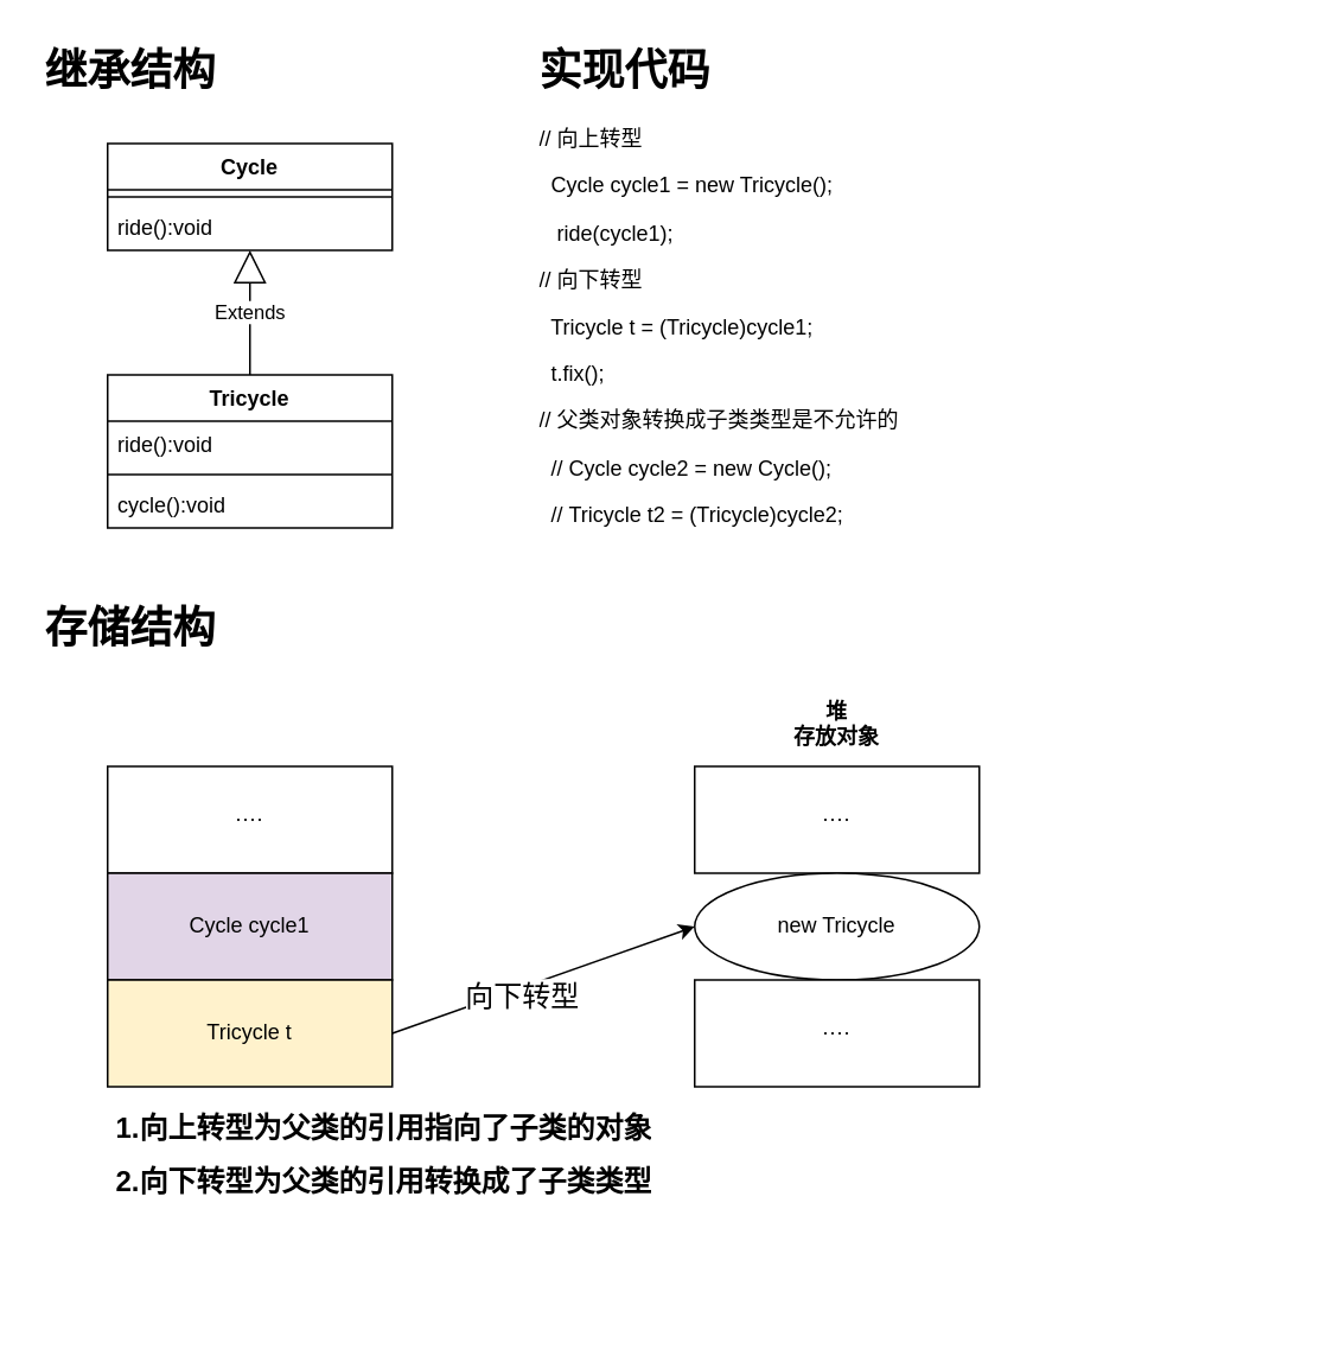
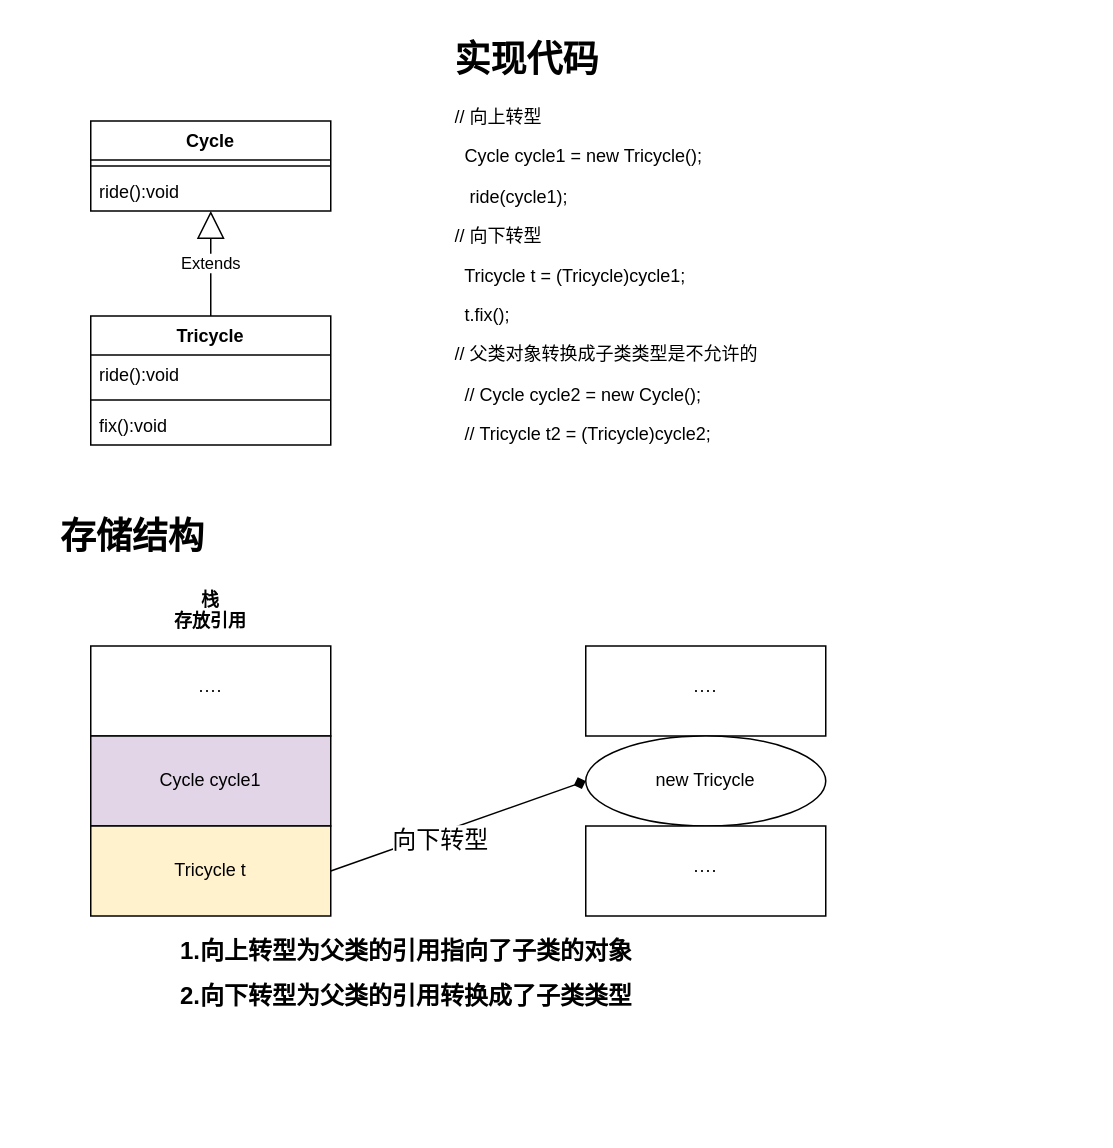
- <mxCell id="20" value="&lt;h1&gt;继承结构&lt;/h1&gt;" style="text;html=1;strokeColor=none;fillColor=none;spacing=5;spacingTop=-20;whiteSpace=wrap;overflow=hidden;rounded=0;" vertex="1" parent="1"><mxGeometry x="20" y="20" width="120" height="40" as="geometry" /></mxCell>
- <mxCell id="9" value="cycle():void" style="text;strokeColor=none;fillColor=none;align=left;verticalAlign=top;spacingLeft=4;spacingRight=4;overflow=hidden;rotatable=0;points=[[0,0.5],[1,0.5]];portConstraint=eastwest;" vertex="1" parent="6"><mxGeometry y="60" width="160" height="26" as="geometry" /></mxCell>
+ <mxCell id="9" value="fix():void" style="text;strokeColor=none;fillColor=none;align=left;verticalAlign=top;spacingLeft=4;spacingRight=4;overflow=hidden;rotatable=0;points=[[0,0.5],[1,0.5]];portConstraint=eastwest;" vertex="1" parent="6"><mxGeometry y="60" width="160" height="26" as="geometry" /></mxCell>
- <mxCell id="21" value="&lt;h1&gt;存储结构&lt;/h1&gt;" style="text;html=1;strokeColor=none;fillColor=none;spacing=5;spacingTop=-20;whiteSpace=wrap;overflow=hidden;rounded=0;" vertex="1" parent="1"><mxGeometry x="20" y="333" width="120" height="40" as="geometry" /></mxCell>
+ <mxCell id="21" value="&lt;h1&gt;存储结构&lt;/h1&gt;" style="text;html=1;strokeColor=none;fillColor=none;spacing=5;spacingTop=-20;whiteSpace=wrap;overflow=hidden;rounded=0;" vertex="1" parent="1"><mxGeometry x="35" y="338" width="120" height="40" as="geometry" /></mxCell>
+ <mxCell id="15" value="栈&#10;存放引用" style="text;align=center;fontStyle=1;verticalAlign=middle;spacingLeft=3;spacingRight=3;strokeColor=none;rotatable=0;points=[[0,0.5],[1,0.5]];portConstraint=eastwest;" vertex="1" parent="1"><mxGeometry x="100" y="393" width="80" height="26" as="geometry" /></mxCell>
- <mxCell id="19" value="堆&#10;存放对象" style="text;align=center;fontStyle=1;verticalAlign=middle;spacingLeft=3;spacingRight=3;strokeColor=none;rotatable=0;points=[[0,0.5],[1,0.5]];portConstraint=eastwest;" vertex="1" parent="1"><mxGeometry x="430" y="393" width="80" height="26" as="geometry" /></mxCell>
- <mxCell id="12" style="rounded=0;orthogonalLoop=1;jettySize=auto;html=1;exitX=1;exitY=0.5;exitDx=0;exitDy=0;entryX=0;entryY=0.5;entryDx=0;entryDy=0;fontSize=16;" edge="1" parent="1" source="14" target="17"><mxGeometry relative="1" as="geometry" /></mxCell>
+ <mxCell id="12" style="rounded=0;orthogonalLoop=1;jettySize=auto;html=1;exitX=1;exitY=0.5;exitDx=0;exitDy=0;entryX=0;entryY=0.5;entryDx=0;entryDy=0;fontSize=16;endArrow=diamond;" edge="1" parent="1" source="14" target="17"><mxGeometry relative="1" as="geometry" /></mxCell>
- <mxCell id="23" value="&lt;h1 style=&quot;font-size: 16px&quot;&gt;1.向上转型为父类的引用指向了子类的对象&lt;/h1&gt;&lt;div&gt;&lt;b&gt;2.向下转型为父类的引用转换成了子类类型&lt;/b&gt;&lt;/div&gt;" style="text;html=1;strokeColor=none;fillColor=none;spacing=5;spacingTop=-20;whiteSpace=wrap;overflow=hidden;rounded=0;fontSize=16;" vertex="1" parent="1"><mxGeometry x="60" y="623" width="540" height="120" as="geometry" /></mxCell>
+ <mxCell id="23" value="&lt;h1 style=&quot;font-size: 16px&quot;&gt;1.向上转型为父类的引用指向了子类的对象&lt;/h1&gt;&lt;div&gt;&lt;b&gt;2.向下转型为父类的引用转换成了子类类型&lt;/b&gt;&lt;/div&gt;" style="text;html=1;strokeColor=none;fillColor=none;spacing=5;spacingTop=-20;whiteSpace=wrap;overflow=hidden;rounded=0;fontSize=16;" vertex="1" parent="1"><mxGeometry x="115" y="623" width="540" height="120" as="geometry" /></mxCell>
